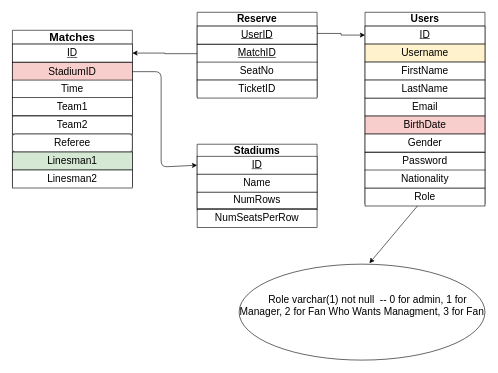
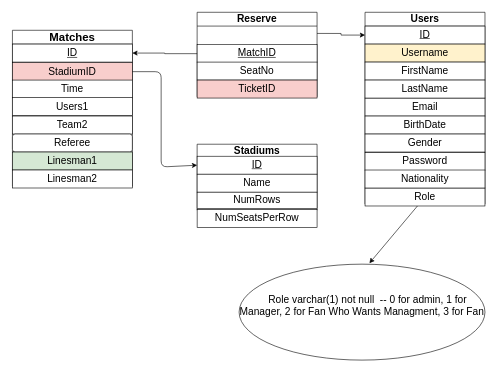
- <mxCell id="14" value="&lt;u&gt;UserID&lt;br&gt;&lt;/u&gt;" style="whiteSpace=wrap;html=1;fontSize=17;" parent="13" vertex="1"><mxGeometry y="23" width="200" height="30" as="geometry" /></mxCell>
- <mxCell id="17" value="TicketID" style="whiteSpace=wrap;html=1;fontSize=17;" parent="12" vertex="1"><mxGeometry y="113" width="200" height="30" as="geometry" /></mxCell>
+ <mxCell id="17" value="TicketID" style="whiteSpace=wrap;html=1;fontSize=17;fillColor=#f8cecc;" parent="12" vertex="1"><mxGeometry y="113" width="200" height="30" as="geometry" /></mxCell>
- <mxCell id="7" value="&lt;font style=&quot;font-size: 17px;&quot;&gt;Team1&lt;/font&gt;" style="whiteSpace=wrap;html=1;fontSize=19;" parent="2" vertex="1"><mxGeometry y="112" width="200" height="30" as="geometry" /></mxCell>
+ <mxCell id="7" value="&lt;font style=&quot;font-size: 17px;&quot;&gt;Users1&lt;/font&gt;" style="whiteSpace=wrap;html=1;fontSize=19;" parent="2" vertex="1"><mxGeometry y="112" width="200" height="30" as="geometry" /></mxCell>
- <mxCell id="31" value="BirthDate" style="rounded=0;whiteSpace=wrap;html=1;fontSize=17;fillColor=#f8cecc;" parent="27" vertex="1"><mxGeometry y="120" width="200" height="30" as="geometry" /></mxCell>
+ <mxCell id="31" value="BirthDate" style="rounded=0;whiteSpace=wrap;html=1;fontSize=17;" parent="27" vertex="1"><mxGeometry y="120" width="200" height="30" as="geometry" /></mxCell>
